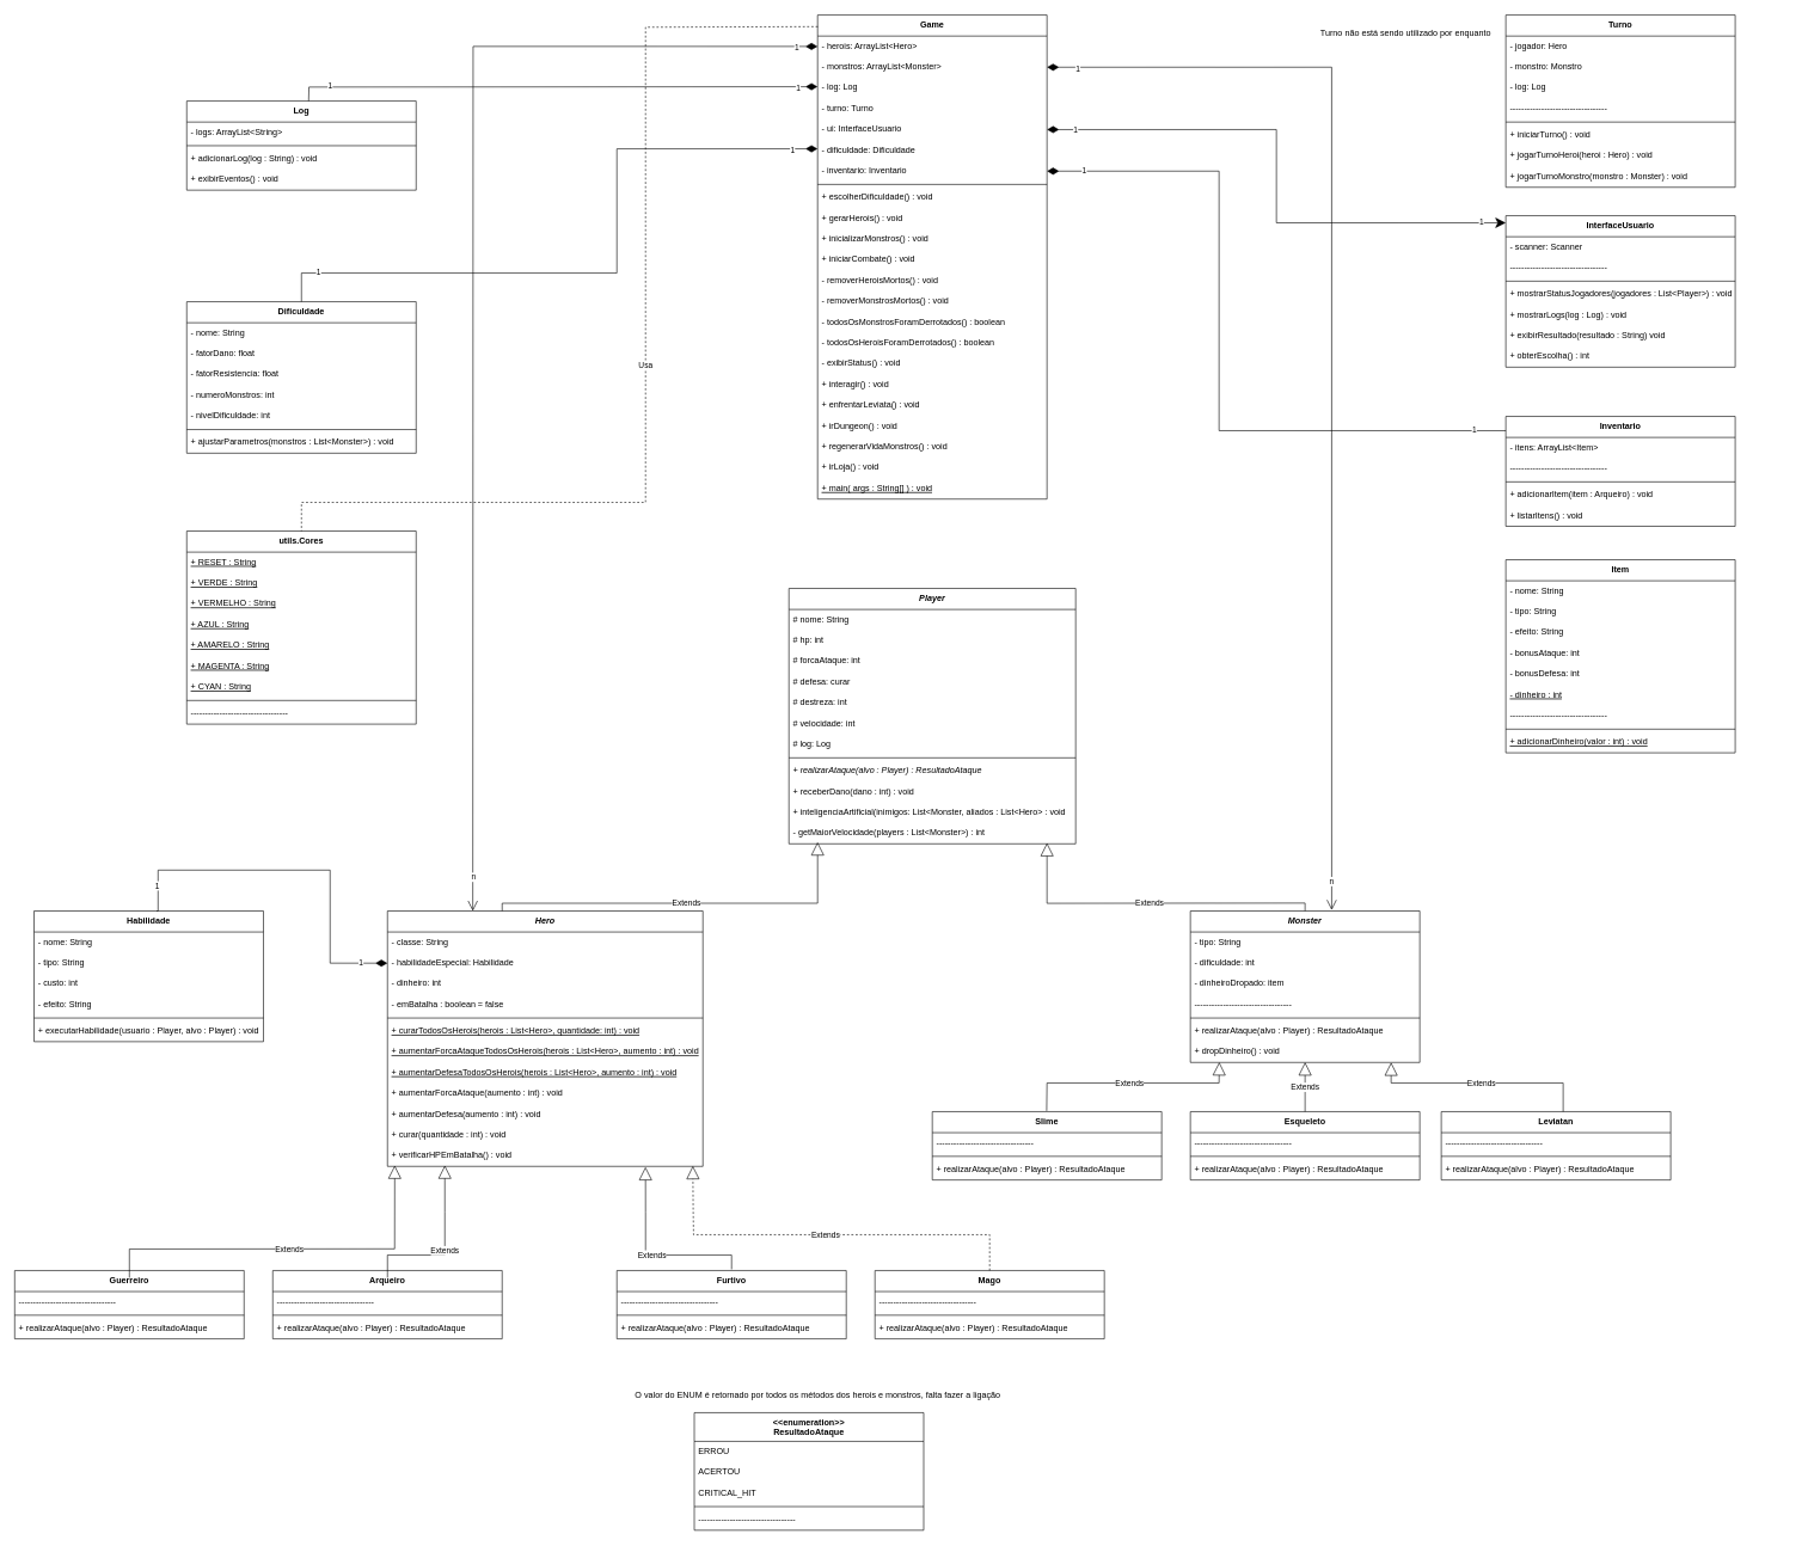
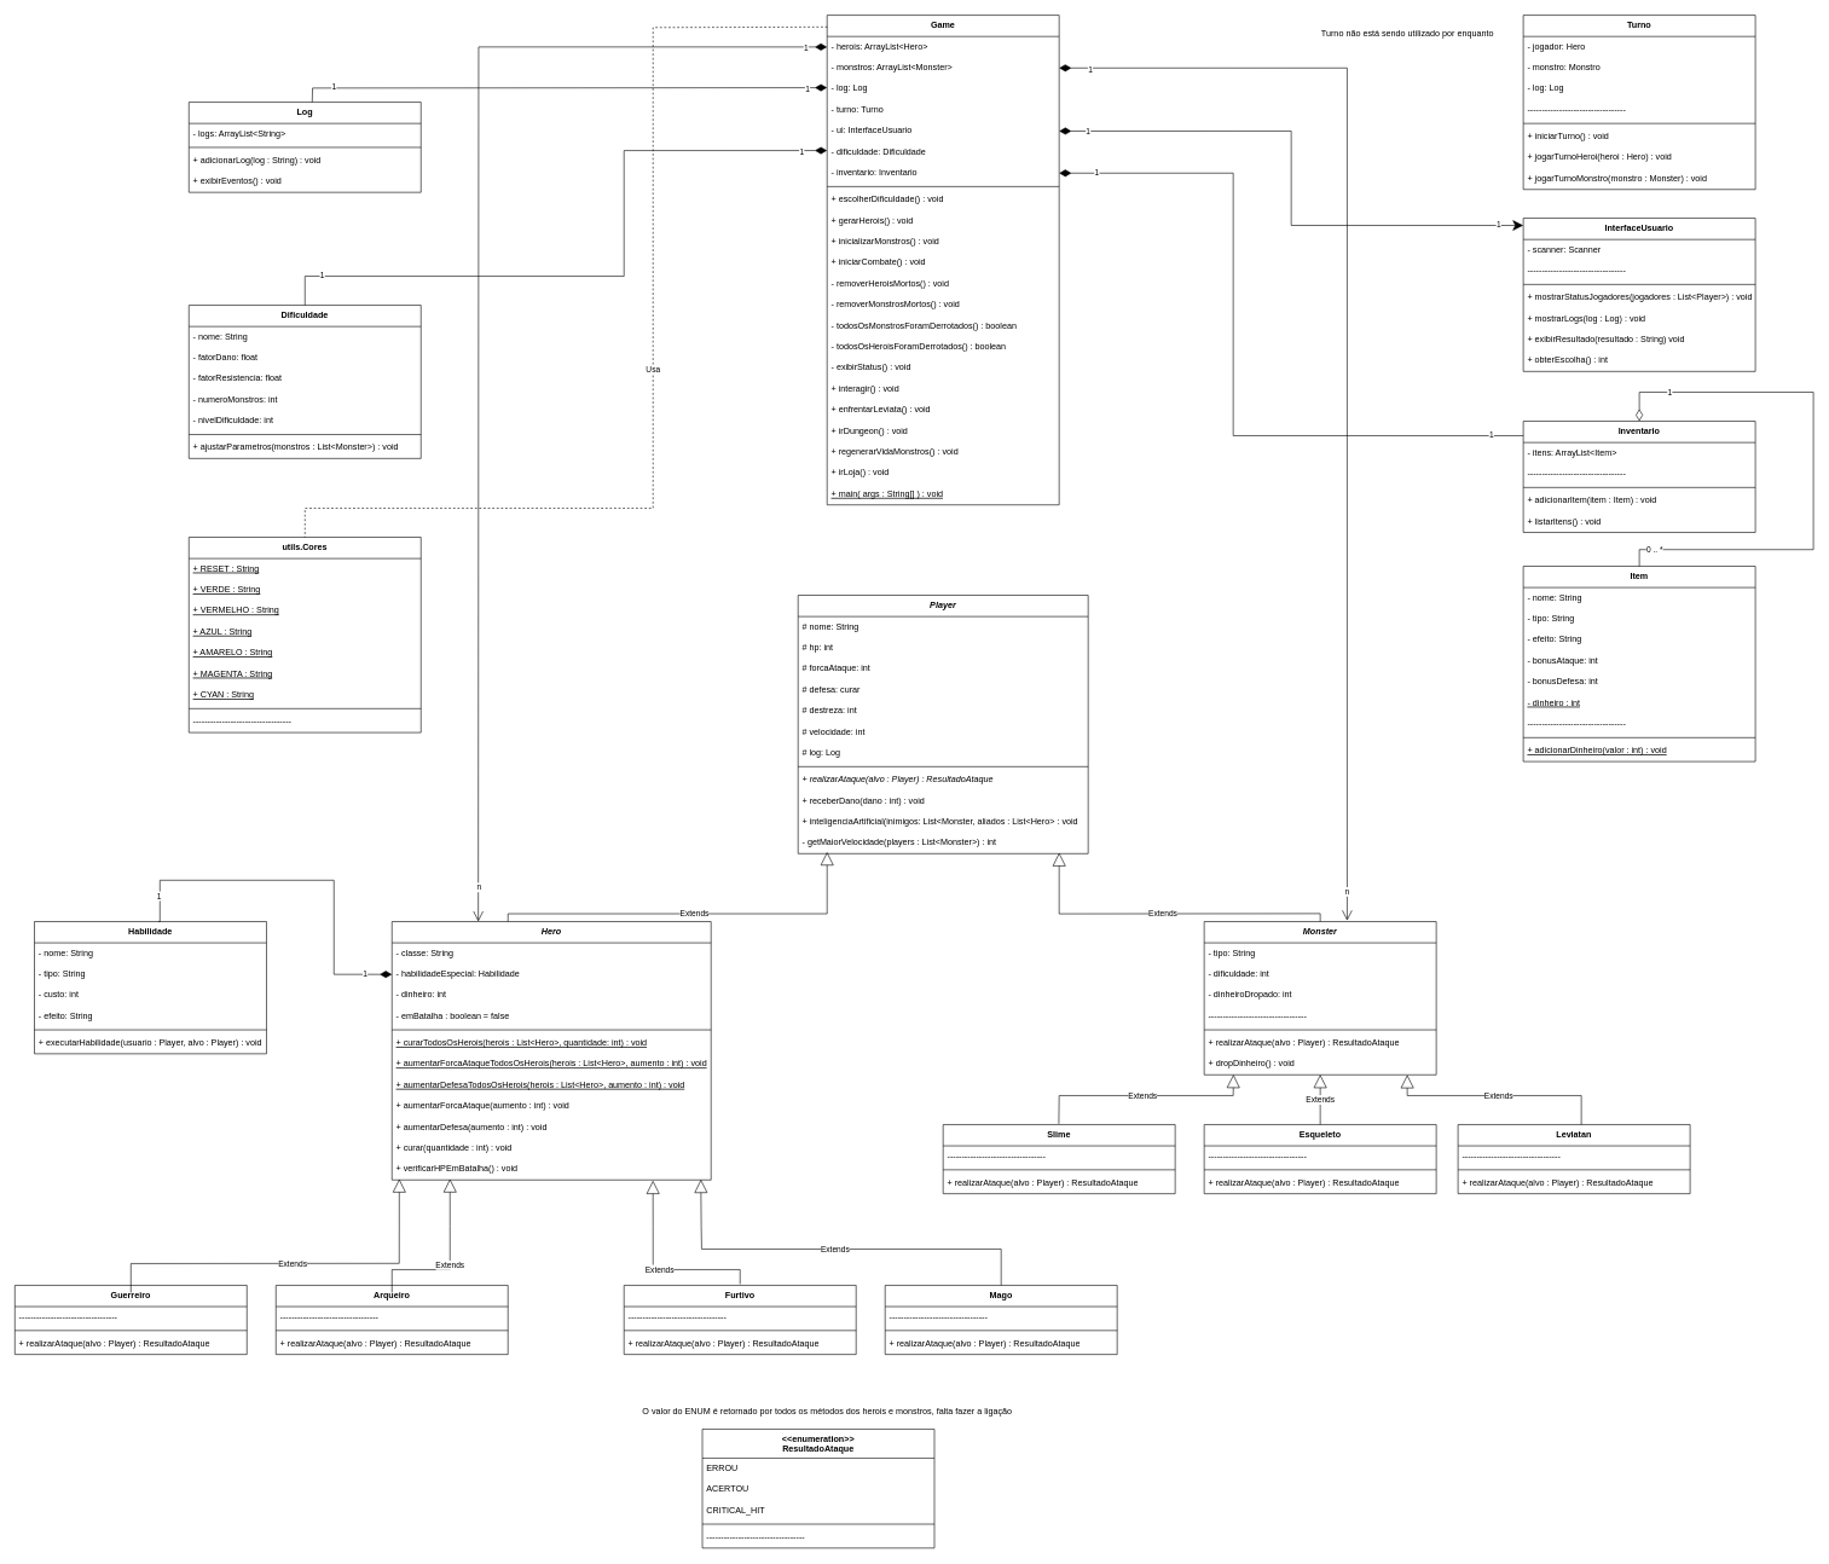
- <mxCell id="192" value="Turno não está sendo utilizado por enquanto" style="text;html=1;align=center;verticalAlign=middle;resizable=0;points=[];autosize=1;strokeColor=none;fillColor=none;" vertex="1" parent="1"><mxGeometry x="1830" y="30" width="260" height="30" as="geometry" /></mxCell>
+ <mxCell id="192" value="Turno não está sendo utilizado por enquanto" style="text;html=1;align=center;verticalAlign=middle;resizable=0;points=[];autosize=1;strokeColor=none;fillColor=none;" vertex="1" parent="1"><mxGeometry x="1810" y="30" width="260" height="30" as="geometry" /></mxCell>
+ <mxCell id="185" value="" style="endArrow=none;html=1;endSize=12;startArrow=diamondThin;startSize=14;startFill=0;edgeStyle=orthogonalEdgeStyle;align=left;verticalAlign=bottom;rounded=0;entryX=0.5;entryY=0;entryDx=0;entryDy=0;exitX=0.5;exitY=0;exitDx=0;exitDy=0;" edge="1" parent="1" source="34" target="91"><mxGeometry x="-1" y="3" relative="1" as="geometry"><mxPoint x="2170" y="690" as="sourcePoint" /><mxPoint x="2330" y="690" as="targetPoint" /><Array as="points"><mxPoint x="2260" y="540" /><mxPoint x="2500" y="540" /><mxPoint x="2500" y="757" /><mxPoint x="2260" y="757" /></Array></mxGeometry></mxCell>
+ <mxCell id="186" value="0 .. *" style="edgeLabel;html=1;align=center;verticalAlign=middle;resizable=0;points=[];" connectable="0" vertex="1" parent="185"><mxGeometry x="0.884" relative="1" as="geometry"><mxPoint x="-1" as="offset" /></mxGeometry></mxCell>
+ <mxCell id="187" value="1" style="edgeLabel;html=1;align=center;verticalAlign=middle;resizable=0;points=[];" connectable="0" vertex="1" parent="185"><mxGeometry x="-0.787" y="1" relative="1" as="geometry"><mxPoint as="offset" /></mxGeometry></mxCell>
- <mxCell id="38" value="+ adicionarItem(item : Arqueiro) : void" style="text;strokeColor=none;fillColor=none;align=left;verticalAlign=top;spacingLeft=4;spacingRight=4;overflow=hidden;rotatable=0;points=[[0,0.5],[1,0.5]];portConstraint=eastwest;" vertex="1" parent="34"><mxGeometry y="95.333" width="320" height="29" as="geometry" /></mxCell>
+ <mxCell id="38" value="+ adicionarItem(item : Item) : void" style="text;strokeColor=none;fillColor=none;align=left;verticalAlign=top;spacingLeft=4;spacingRight=4;overflow=hidden;rotatable=0;points=[[0,0.5],[1,0.5]];portConstraint=eastwest;" vertex="1" parent="34"><mxGeometry y="95.333" width="320" height="29" as="geometry" /></mxCell>
- <mxCell id="104" value="- dinheiroDropado: item" style="text;strokeColor=none;fillColor=none;align=left;verticalAlign=top;spacingLeft=4;spacingRight=4;overflow=hidden;rotatable=0;points=[[0,0.5],[1,0.5]];portConstraint=eastwest;" vertex="1" parent="101"><mxGeometry y="87.333" width="320" height="29" as="geometry" /></mxCell>
+ <mxCell id="104" value="- dinheiroDropado: int" style="text;strokeColor=none;fillColor=none;align=left;verticalAlign=top;spacingLeft=4;spacingRight=4;overflow=hidden;rotatable=0;points=[[0,0.5],[1,0.5]];portConstraint=eastwest;" vertex="1" parent="101"><mxGeometry y="87.333" width="320" height="29" as="geometry" /></mxCell>
- <mxCell id="152" value="Extends" style="endArrow=block;endSize=16;endFill=0;html=1;rounded=0;exitX=0.5;exitY=0;exitDx=0;exitDy=0;entryX=0.968;entryY=0.978;entryDx=0;entryDy=0;entryPerimeter=0;dashed=1;" edge="1" parent="1" source="135" target="90"><mxGeometry width="160" relative="1" as="geometry"><mxPoint x="1076.5" y="1780" as="sourcePoint" /><mxPoint x="966.5" y="1630" as="targetPoint" /><Array as="points"><mxPoint x="1380" y="1721.67" /><mxPoint x="967" y="1721.67" /><mxPoint x="966.5" y="1690" /></Array></mxGeometry></mxCell>
+ <mxCell id="152" value="Extends" style="endArrow=block;endSize=16;endFill=0;html=1;rounded=0;exitX=0.5;exitY=0;exitDx=0;exitDy=0;entryX=0.968;entryY=0.978;entryDx=0;entryDy=0;entryPerimeter=0;" edge="1" parent="1" source="135" target="90"><mxGeometry width="160" relative="1" as="geometry"><mxPoint x="1076.5" y="1780" as="sourcePoint" /><mxPoint x="966.5" y="1630" as="targetPoint" /><Array as="points"><mxPoint x="1380" y="1721.67" /><mxPoint x="967" y="1721.67" /><mxPoint x="966.5" y="1690" /></Array></mxGeometry></mxCell>
